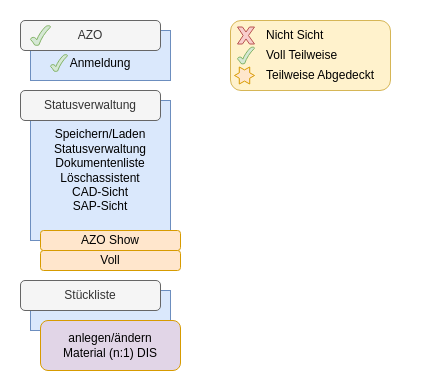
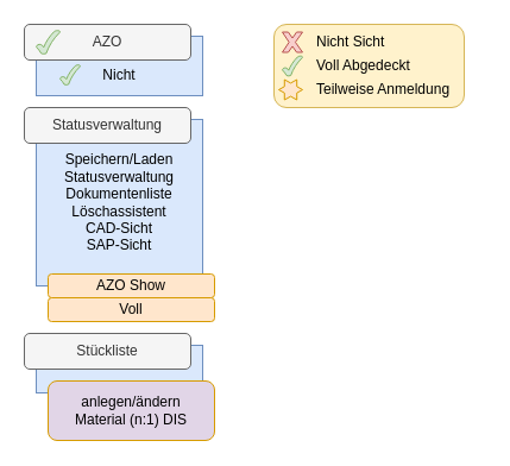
- <mxCell id="9" value="&lt;br&gt;Anmeldung" style="rounded=0;whiteSpace=wrap;html=1;fillColor=#dae8fc;strokeColor=#6c8ebf;gradientColor=none;" parent="1" vertex="1"><mxGeometry x="30" y="30" width="140" height="50" as="geometry" /></mxCell>
+ <mxCell id="9" value="&lt;br&gt;Nicht" style="rounded=0;whiteSpace=wrap;html=1;fillColor=#dae8fc;strokeColor=#6c8ebf;gradientColor=none;" parent="1" vertex="1"><mxGeometry x="30" y="30" width="140" height="50" as="geometry" /></mxCell>
- <mxCell id="22" value="Voll Teilweise" style="text;html=1;strokeColor=none;fillColor=none;align=left;verticalAlign=middle;whiteSpace=wrap;rounded=0;" vertex="1" parent="1"><mxGeometry x="264" y="40" width="143" height="30" as="geometry" /></mxCell>
+ <mxCell id="22" value="Voll Abgedeckt" style="text;html=1;strokeColor=none;fillColor=none;align=left;verticalAlign=middle;whiteSpace=wrap;rounded=0;" vertex="1" parent="1"><mxGeometry x="264" y="40" width="143" height="30" as="geometry" /></mxCell>
- <mxCell id="20" value="Teilweise Abgedeckt" style="text;html=1;strokeColor=none;fillColor=none;align=left;verticalAlign=middle;whiteSpace=wrap;rounded=0;" vertex="1" parent="1"><mxGeometry x="264" y="60" width="143" height="30" as="geometry" /></mxCell>
+ <mxCell id="20" value="Teilweise Anmeldung" style="text;html=1;strokeColor=none;fillColor=none;align=left;verticalAlign=middle;whiteSpace=wrap;rounded=0;" vertex="1" parent="1"><mxGeometry x="264" y="60" width="143" height="30" as="geometry" /></mxCell>
